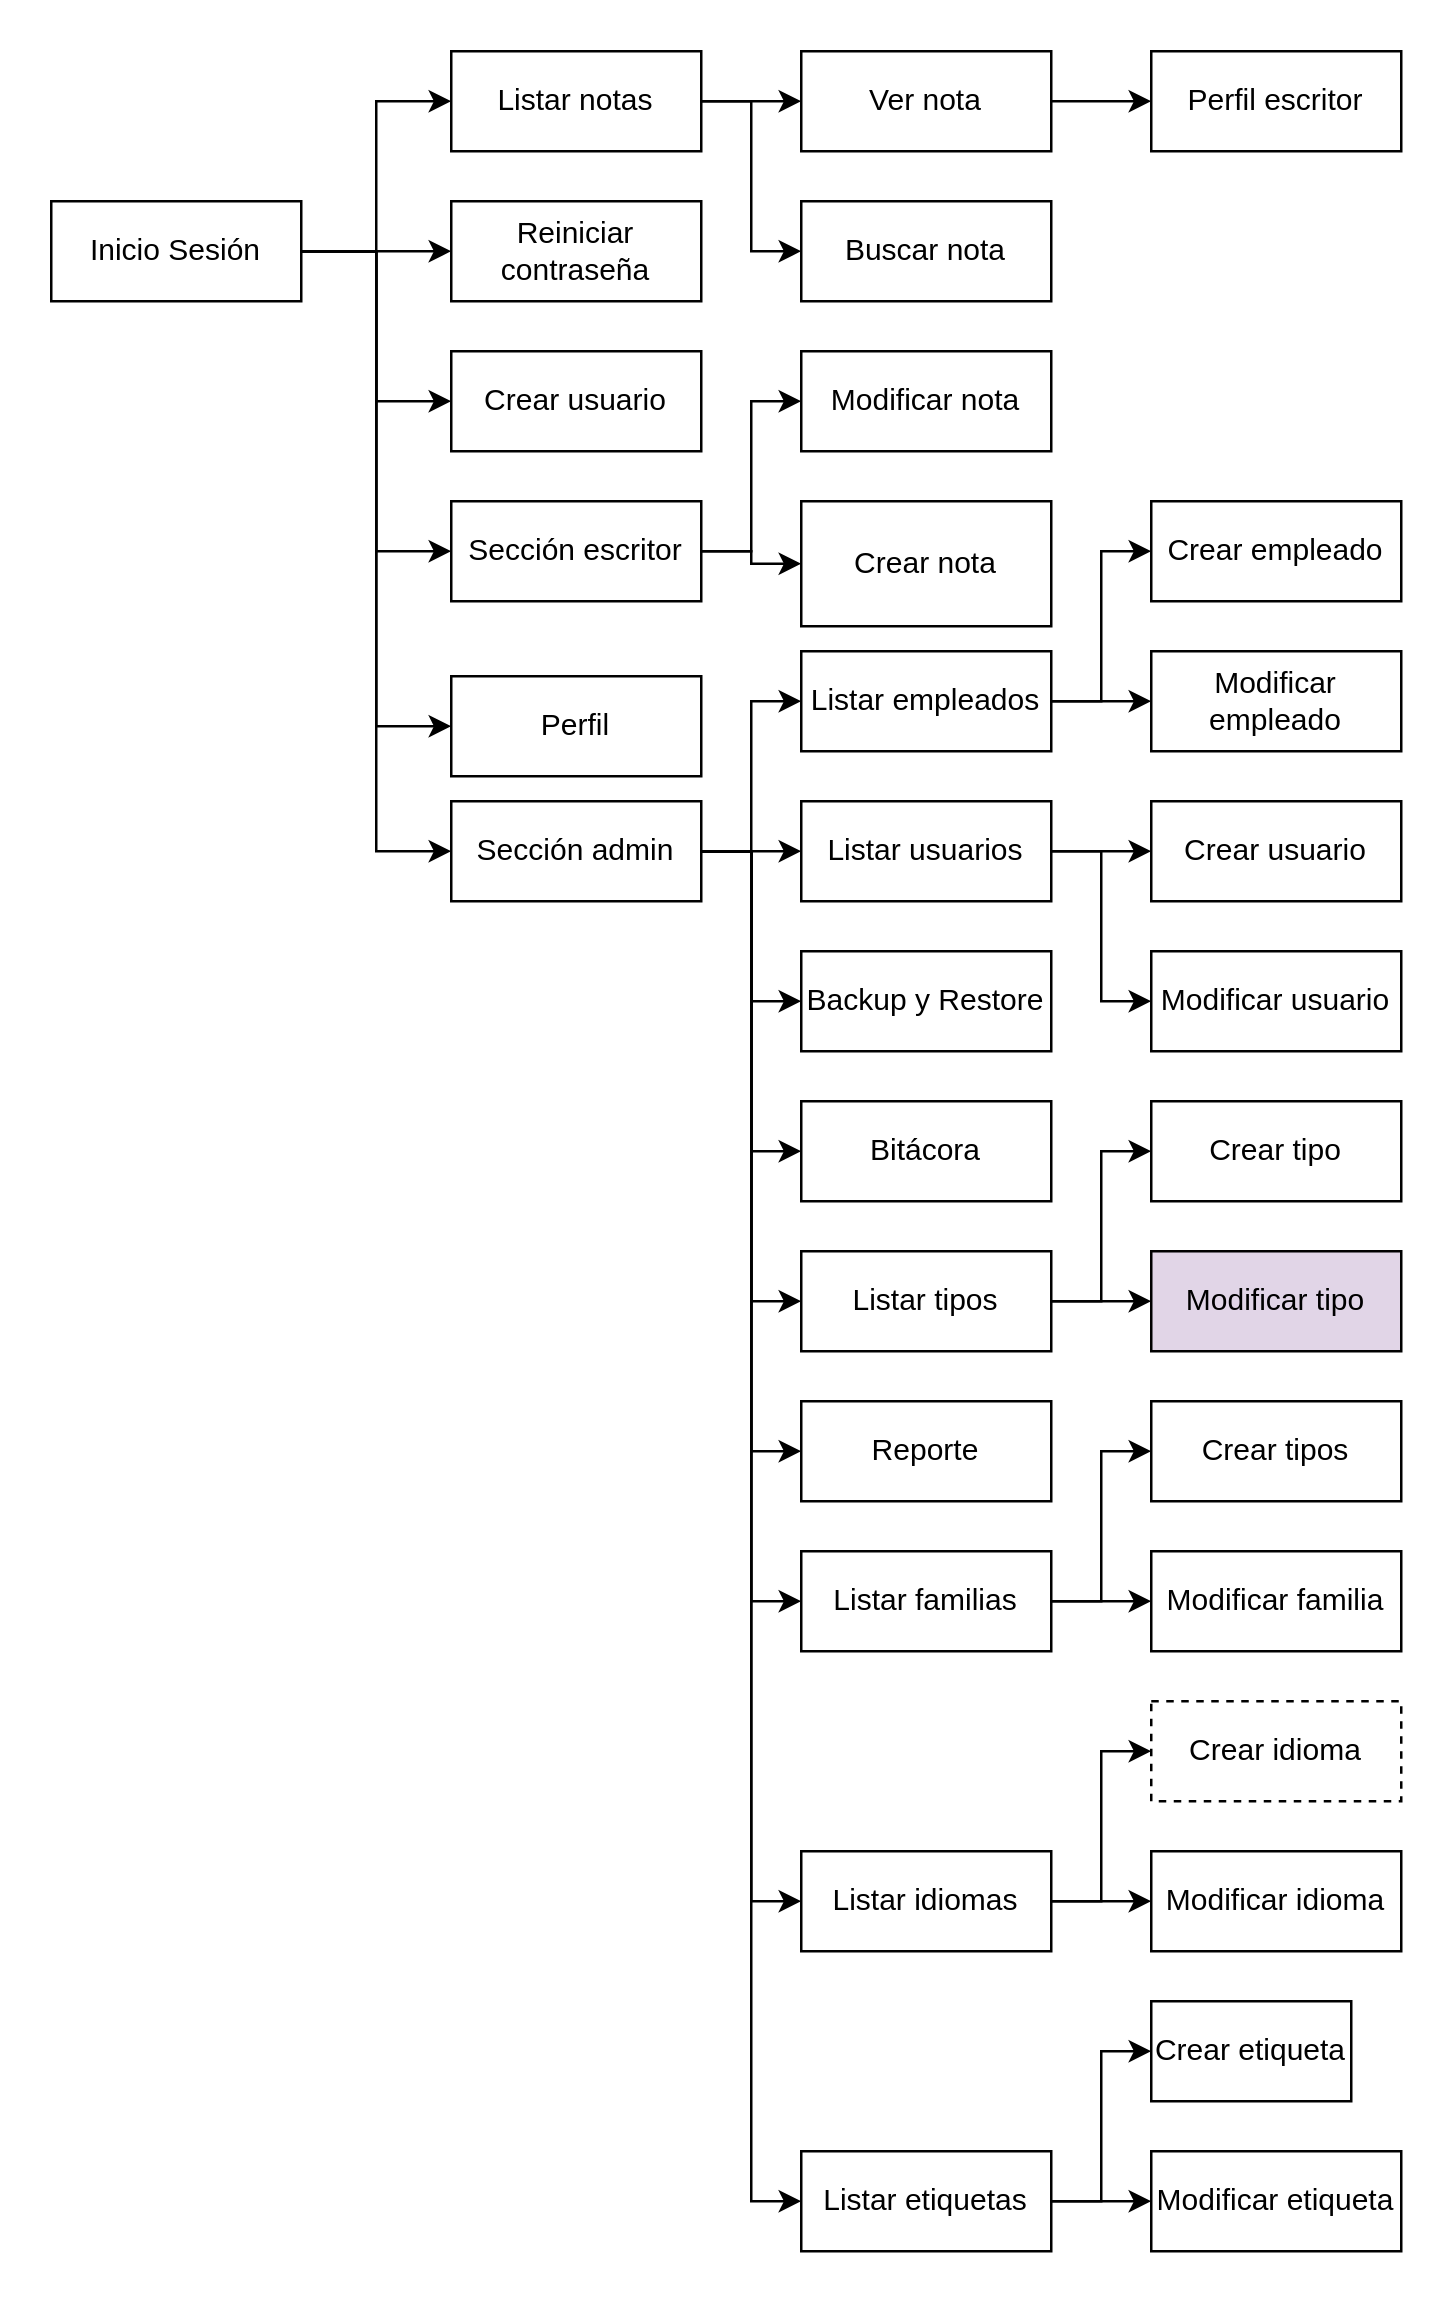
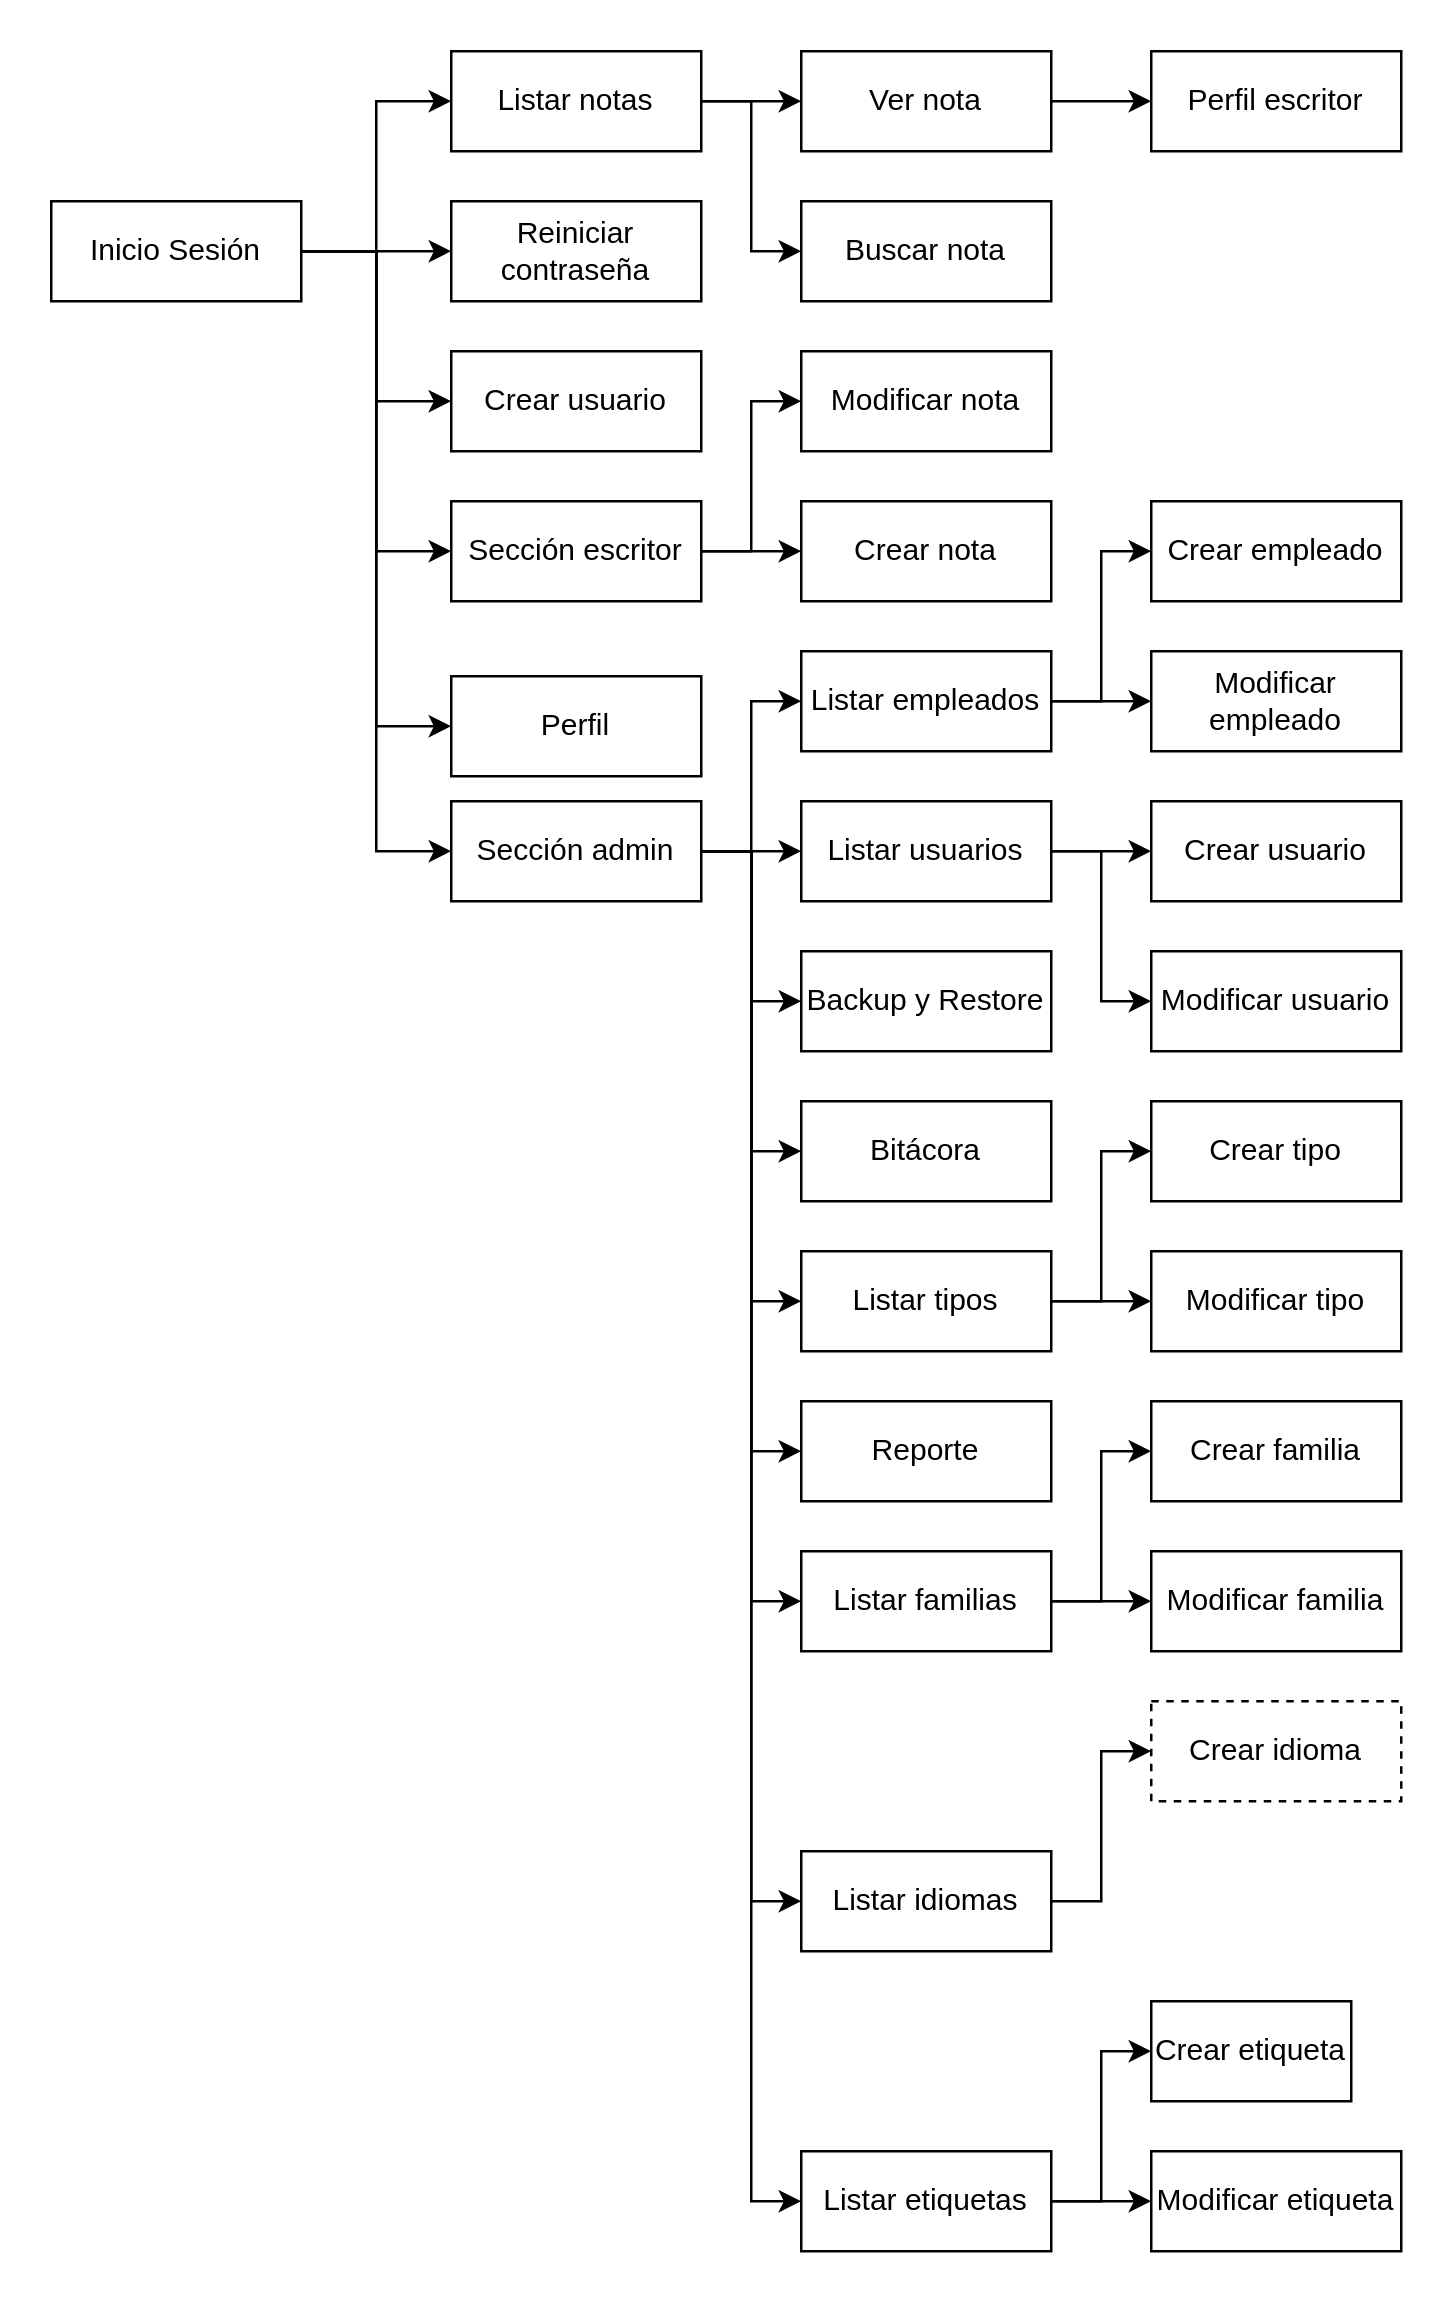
- <mxCell id="26" value="Crear nota" style="rounded=0;whiteSpace=wrap;html=1;" parent="1" vertex="1"><mxGeometry x="320" y="200" width="100" height="50" as="geometry" /></mxCell>
+ <mxCell id="26" value="Crear nota" style="rounded=0;whiteSpace=wrap;html=1;" parent="1" vertex="1"><mxGeometry x="320" y="200" width="100" height="40" as="geometry" /></mxCell>
- <mxCell id="34" value="Modificar tipo" style="rounded=0;whiteSpace=wrap;html=1;fillColor=#e1d5e7;" parent="1" vertex="1"><mxGeometry x="460" y="500" width="100" height="40" as="geometry" /></mxCell>
+ <mxCell id="34" value="Modificar tipo" style="rounded=0;whiteSpace=wrap;html=1;" parent="1" vertex="1"><mxGeometry x="460" y="500" width="100" height="40" as="geometry" /></mxCell>
- <mxCell id="52" value="Crear tipos" style="rounded=0;whiteSpace=wrap;html=1;" parent="1" vertex="1"><mxGeometry x="460" y="560" width="100" height="40" as="geometry" /></mxCell>
+ <mxCell id="52" value="Crear familia" style="rounded=0;whiteSpace=wrap;html=1;" parent="1" vertex="1"><mxGeometry x="460" y="560" width="100" height="40" as="geometry" /></mxCell>
- <mxCell id="58" style="edgeStyle=orthogonalEdgeStyle;rounded=0;orthogonalLoop=1;jettySize=auto;html=1;exitX=1;exitY=0.5;exitDx=0;exitDy=0;entryX=0;entryY=0.5;entryDx=0;entryDy=0;" edge="1" parent="1" source="59" target="60"><mxGeometry relative="1" as="geometry" /></mxCell>
- <mxCell id="60" value="Modificar idioma" style="rounded=0;whiteSpace=wrap;html=1;" vertex="1" parent="1"><mxGeometry x="460" y="740" width="100" height="40" as="geometry" /></mxCell>
